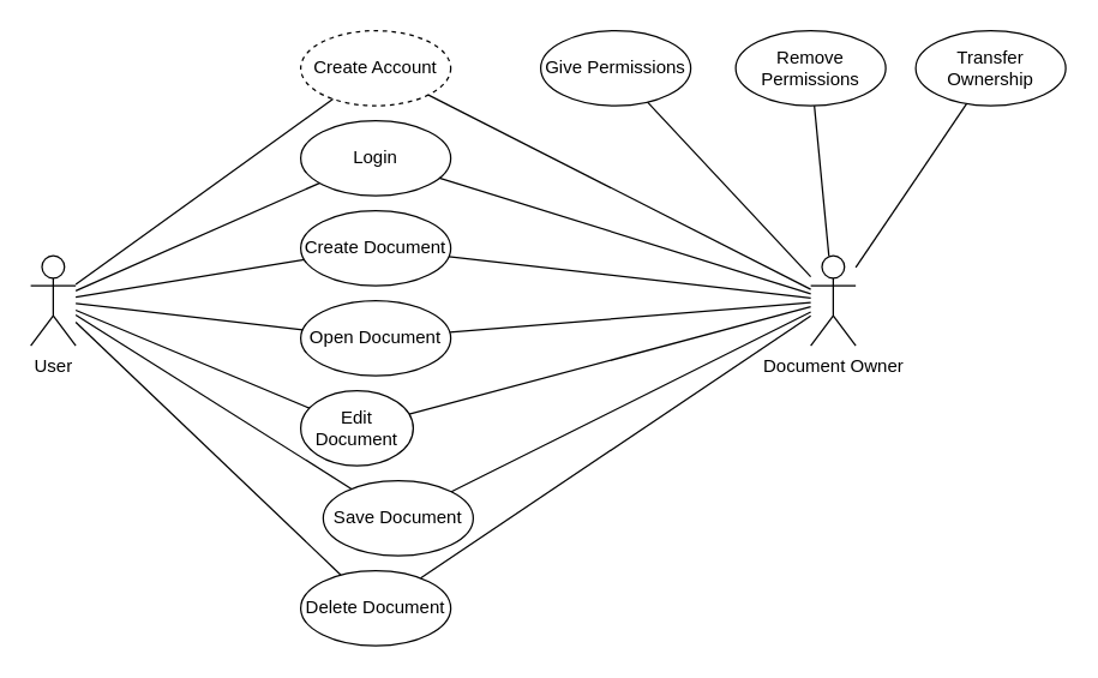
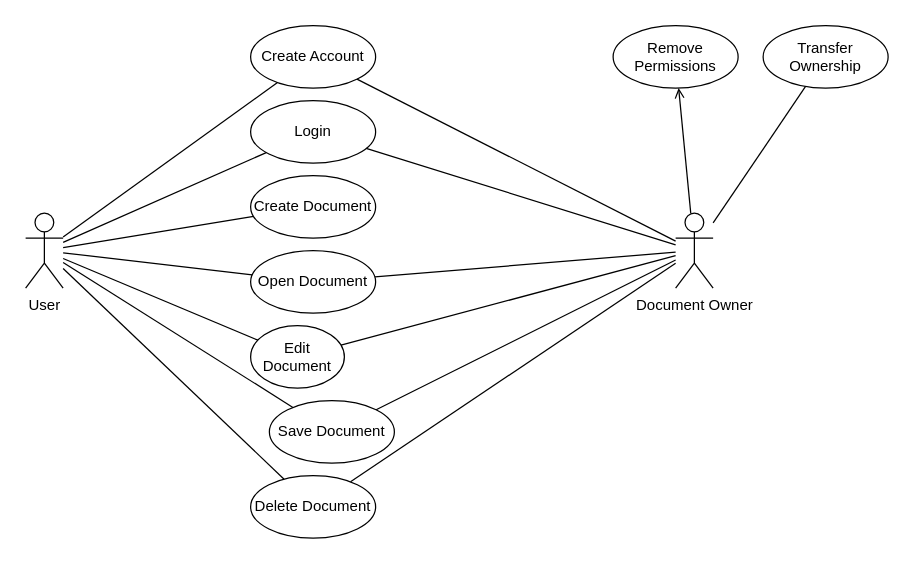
- <mxCell id="4" value="Create Account" style="ellipse;whiteSpace=wrap;html=1;dashed=1;" vertex="1" parent="1"><mxGeometry x="200" y="20" width="100" height="50" as="geometry" /></mxCell>
+ <mxCell id="4" value="Create Account" style="ellipse;whiteSpace=wrap;html=1;" vertex="1" parent="1"><mxGeometry x="200" y="20" width="100" height="50" as="geometry" /></mxCell>
- <mxCell id="22" value="Give Permissions" style="ellipse;whiteSpace=wrap;html=1;" vertex="1" parent="1"><mxGeometry x="360" y="20" width="100" height="50" as="geometry" /></mxCell>
- <mxCell id="26" value="" style="endArrow=none;html=1;rounded=0;" edge="1" parent="1" source="3" target="23"><mxGeometry width="50" height="50" relative="1" as="geometry"><mxPoint x="190" y="290" as="sourcePoint" /><mxPoint x="240" y="240" as="targetPoint" /></mxGeometry></mxCell>
+ <mxCell id="26" value="" style="endArrow=open;html=1;rounded=0;" edge="1" parent="1" source="3" target="23"><mxGeometry width="50" height="50" relative="1" as="geometry"><mxPoint x="190" y="290" as="sourcePoint" /><mxPoint x="240" y="240" as="targetPoint" /></mxGeometry></mxCell>
- <mxCell id="25" value="" style="endArrow=none;html=1;rounded=0;" edge="1" parent="1" source="3" target="22"><mxGeometry width="50" height="50" relative="1" as="geometry"><mxPoint x="190" y="290" as="sourcePoint" /><mxPoint x="240" y="240" as="targetPoint" /></mxGeometry></mxCell>
- <mxCell id="18" value="" style="endArrow=none;html=1;rounded=0;" edge="1" parent="1" source="3" target="6"><mxGeometry width="50" height="50" relative="1" as="geometry"><mxPoint x="190" y="290" as="sourcePoint" /><mxPoint x="240" y="240" as="targetPoint" /></mxGeometry></mxCell>
